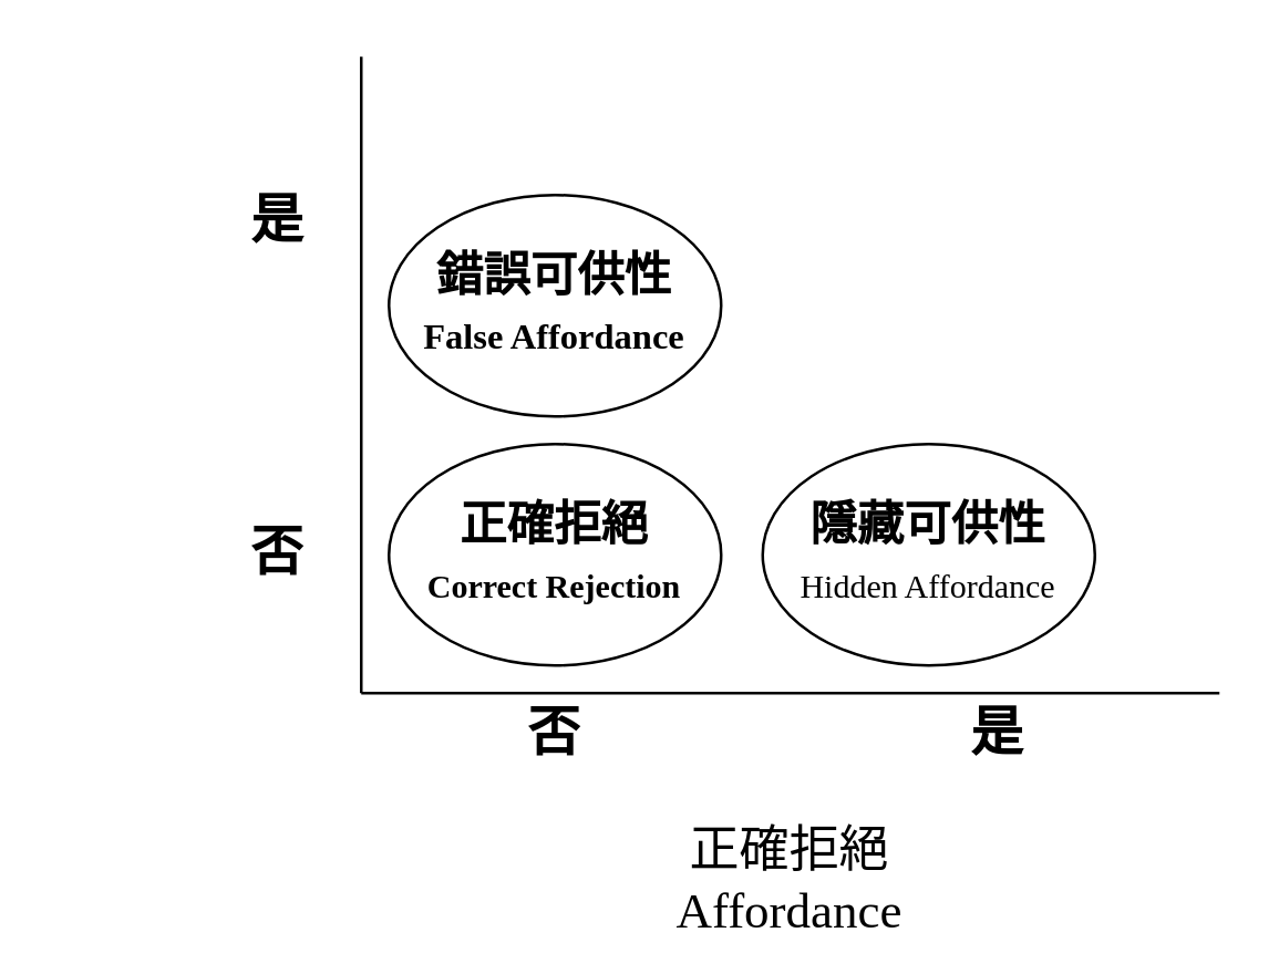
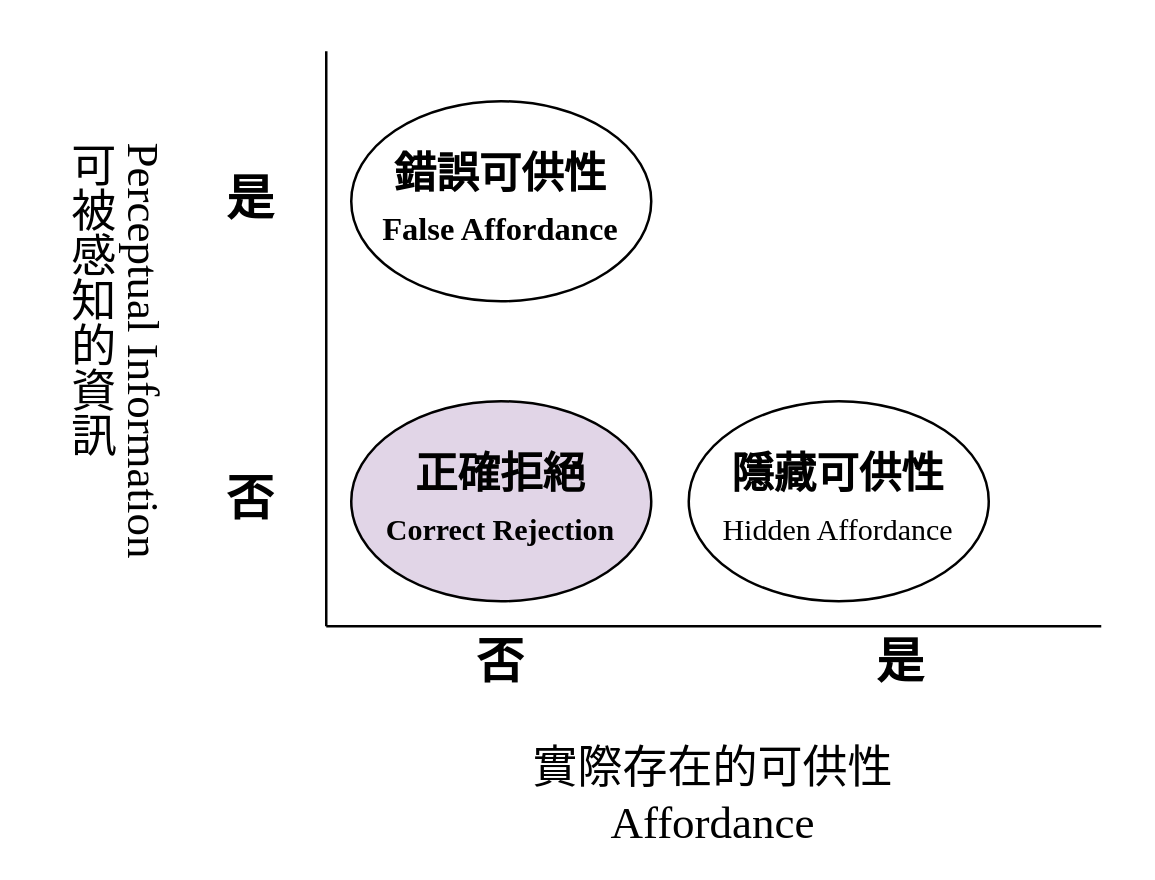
- <mxCell id="2" value="&lt;font style=&quot;font-size: 17px;&quot; face=&quot;標楷體&quot;&gt;&lt;b style=&quot;&quot;&gt;錯誤可供性&lt;/b&gt;&lt;/font&gt;&lt;div&gt;&lt;font style=&quot;font-size: 13px;&quot; face=&quot;Times New Roman&quot;&gt;&lt;b&gt;False Affordance&lt;/b&gt;&lt;/font&gt;&lt;font style=&quot;font-size: 17px;&quot; face=&quot;標楷體&quot;&gt;&lt;b style=&quot;&quot;&gt;&lt;/b&gt;&lt;/font&gt;&lt;/div&gt;" style="ellipse;whiteSpace=wrap;html=1;" vertex="1" parent="1"><mxGeometry x="140" y="70" width="120" height="80" as="geometry" /></mxCell>
+ <mxCell id="2" value="&lt;font style=&quot;font-size: 17px;&quot; face=&quot;標楷體&quot;&gt;&lt;b style=&quot;&quot;&gt;錯誤可供性&lt;/b&gt;&lt;/font&gt;&lt;div&gt;&lt;font style=&quot;font-size: 13px;&quot; face=&quot;Times New Roman&quot;&gt;&lt;b&gt;False Affordance&lt;/b&gt;&lt;/font&gt;&lt;font style=&quot;font-size: 17px;&quot; face=&quot;標楷體&quot;&gt;&lt;b style=&quot;&quot;&gt;&lt;/b&gt;&lt;/font&gt;&lt;/div&gt;" style="ellipse;whiteSpace=wrap;html=1;" vertex="1" parent="1"><mxGeometry x="140" y="40" width="120" height="80" as="geometry" /></mxCell>
+ <mxCell id="6" value="&lt;div style=&quot;&quot;&gt;&lt;font face=&quot;標楷體&quot;&gt;&lt;span style=&quot;font-size: 18px;&quot;&gt;可被感知的資訊&lt;/span&gt;&lt;/font&gt;&lt;font face=&quot;Times New Roman&quot;&gt;&lt;span style=&quot;font-size: 18px;&quot;&gt;Perceptual Information&lt;/span&gt;&lt;/font&gt;&lt;/div&gt;" style="text;whiteSpace=wrap;html=1;align=center;textDirection=vertical-lr;" vertex="1" parent="1"><mxGeometry x="20" y="50" width="50" height="200" as="geometry" /></mxCell>
- <mxCell id="4" value="&lt;font face=&quot;標楷體&quot;&gt;&lt;span style=&quot;font-size: 17px;&quot;&gt;&lt;b&gt;正確拒絕&lt;/b&gt;&lt;/span&gt;&lt;/font&gt;&lt;div&gt;&lt;strong data-end=&quot;580&quot; data-start=&quot;559&quot;&gt;&lt;font face=&quot;Times New Roman&quot;&gt;Correct Rejection&lt;/font&gt;&lt;/strong&gt;&lt;font face=&quot;標楷體&quot;&gt;&lt;span style=&quot;font-size: 17px;&quot;&gt;&lt;b&gt;&lt;/b&gt;&lt;/span&gt;&lt;/font&gt;&lt;/div&gt;" style="ellipse;whiteSpace=wrap;html=1;" vertex="1" parent="1"><mxGeometry x="140" y="160" width="120" height="80" as="geometry" /></mxCell>
+ <mxCell id="4" value="&lt;font face=&quot;標楷體&quot;&gt;&lt;span style=&quot;font-size: 17px;&quot;&gt;&lt;b&gt;正確拒絕&lt;/b&gt;&lt;/span&gt;&lt;/font&gt;&lt;div&gt;&lt;strong data-end=&quot;580&quot; data-start=&quot;559&quot;&gt;&lt;font face=&quot;Times New Roman&quot;&gt;Correct Rejection&lt;/font&gt;&lt;/strong&gt;&lt;font face=&quot;標楷體&quot;&gt;&lt;span style=&quot;font-size: 17px;&quot;&gt;&lt;b&gt;&lt;/b&gt;&lt;/span&gt;&lt;/font&gt;&lt;/div&gt;" style="ellipse;whiteSpace=wrap;html=1;fillColor=#e1d5e7;" vertex="1" parent="1"><mxGeometry x="140" y="160" width="120" height="80" as="geometry" /></mxCell>
- <mxCell id="5" value="&lt;font style=&quot;font-size: 18px;&quot; face=&quot;標楷體&quot;&gt;正確拒絕&lt;/font&gt;&lt;div style=&quot;&quot;&gt;&lt;font face=&quot;Times New Roman&quot; style=&quot;font-size: 18px;&quot;&gt;Affordance&lt;/font&gt;&lt;/div&gt;" style="text;whiteSpace=wrap;html=1;align=center;" vertex="1" parent="1"><mxGeometry x="210" y="290" width="150" height="40" as="geometry" /></mxCell>
+ <mxCell id="5" value="&lt;font style=&quot;font-size: 18px;&quot; face=&quot;標楷體&quot;&gt;實際存在的可供性&lt;/font&gt;&lt;div style=&quot;&quot;&gt;&lt;font face=&quot;Times New Roman&quot; style=&quot;font-size: 18px;&quot;&gt;Affordance&lt;/font&gt;&lt;/div&gt;" style="text;whiteSpace=wrap;html=1;align=center;" vertex="1" parent="1"><mxGeometry x="210" y="290" width="150" height="40" as="geometry" /></mxCell>
